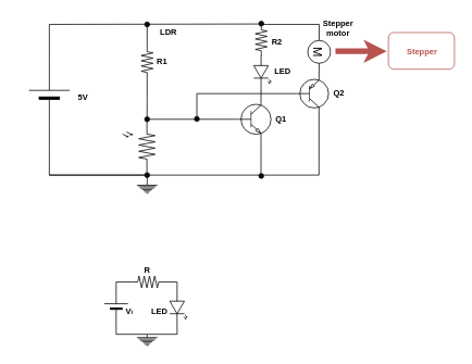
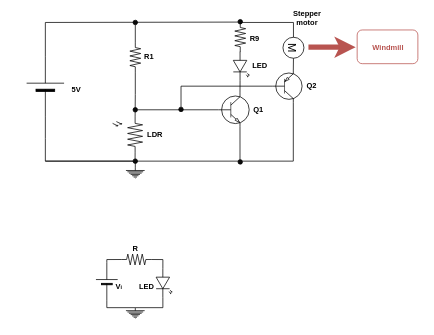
- <mxCell id="42" value="Stepper&lt;br&gt;motor" style="text;strokeColor=none;fillColor=none;html=1;fontSize=10;fontStyle=1;verticalAlign=middle;align=center;" vertex="1" parent="1"><mxGeometry x="394" y="20" width="39" height="26" as="geometry" /></mxCell>
+ <mxCell id="42" value="Stepper&lt;br&gt;motor" style="text;strokeColor=none;fillColor=none;html=1;fontSize=10;fontStyle=1;verticalAlign=middle;align=center;" vertex="1" parent="1"><mxGeometry x="389" y="10" width="39" height="26" as="geometry" /></mxCell>
- <mxCell id="18" value="LDR" style="text;strokeColor=none;fillColor=none;html=1;fontSize=10;fontStyle=1;verticalAlign=middle;align=center;" vertex="1" parent="1"><mxGeometry x="196" y="28" width="20" height="19" as="geometry" /></mxCell>
+ <mxCell id="18" value="LDR" style="text;strokeColor=none;fillColor=none;html=1;fontSize=10;fontStyle=1;verticalAlign=middle;align=center;" vertex="1" parent="1"><mxGeometry x="196" y="168" width="20" height="19" as="geometry" /></mxCell>
- <mxCell id="16" value="R2" style="text;strokeColor=none;fillColor=none;html=1;fontSize=10;fontStyle=1;verticalAlign=middle;align=center;" vertex="1" parent="1"><mxGeometry x="329" y="40" width="20" height="19" as="geometry" /></mxCell>
+ <mxCell id="16" value="R9" style="text;strokeColor=none;fillColor=none;html=1;fontSize=10;fontStyle=1;verticalAlign=middle;align=center;" vertex="1" parent="1"><mxGeometry x="329" y="40" width="20" height="19" as="geometry" /></mxCell>
- <mxCell id="45" value="Stepper" style="text;strokeColor=none;fillColor=none;html=1;fontSize=10;fontStyle=1;verticalAlign=middle;align=center;fontColor=#b85450;" vertex="1" parent="1"><mxGeometry x="497" y="48.75" width="39" height="26" as="geometry" /></mxCell>
+ <mxCell id="45" value="Windmill" style="text;strokeColor=none;fillColor=none;html=1;fontSize=10;fontStyle=1;verticalAlign=middle;align=center;fontColor=#b85450;" vertex="1" parent="1"><mxGeometry x="497" y="48.75" width="39" height="26" as="geometry" /></mxCell>
